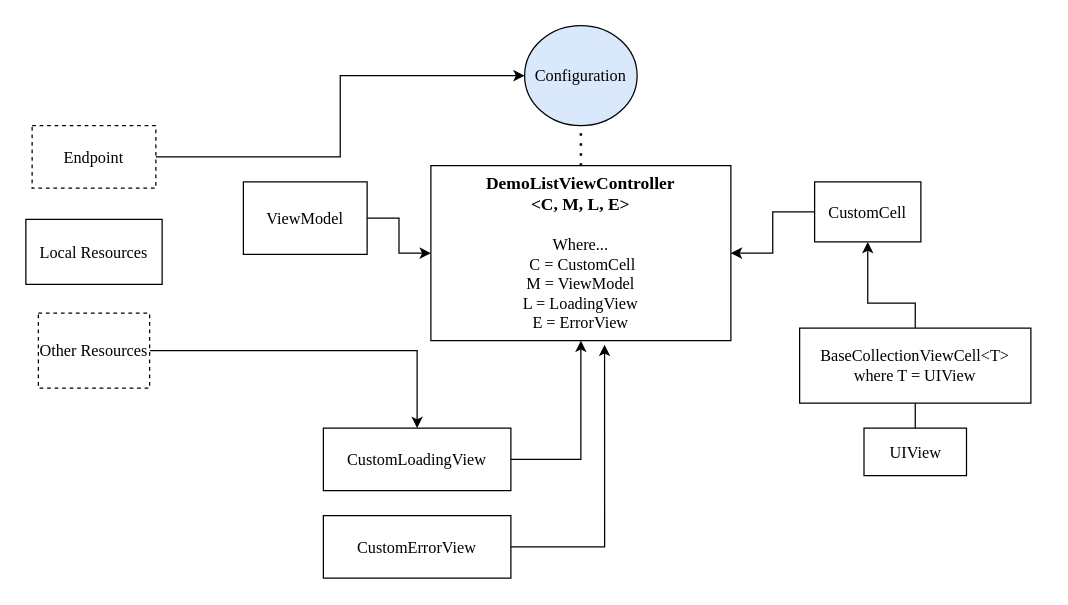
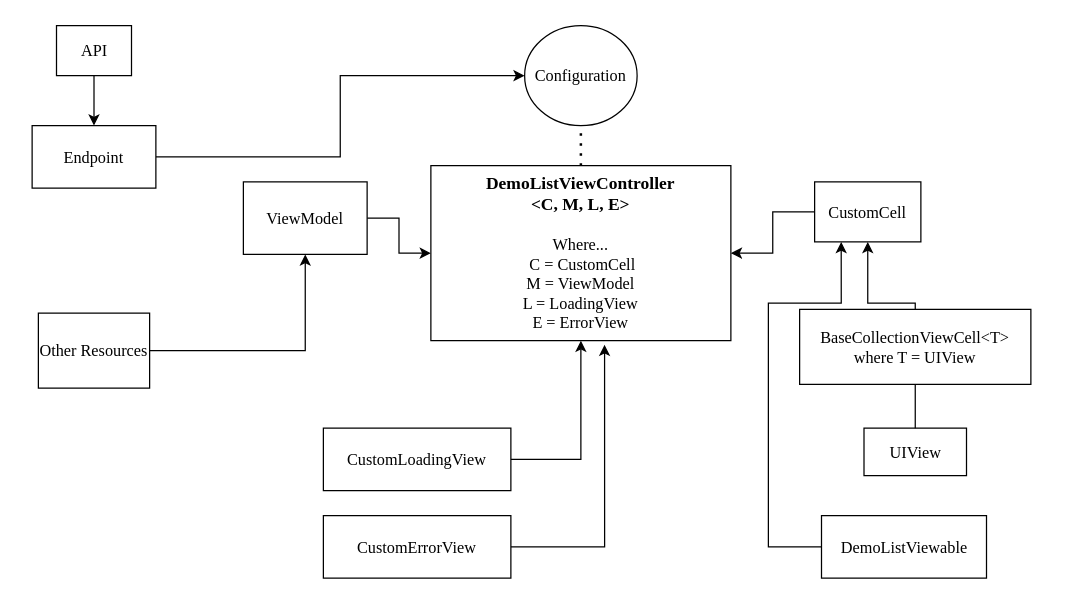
+ <mxCell id="11" value="API" style="rounded=0;whiteSpace=wrap;html=1;fontFamily=Tahoma;fontSize=13;" vertex="1" parent="1"><mxGeometry x="44.5" y="20" width="60" height="40" as="geometry" /></mxCell>
- <mxCell id="24" value="Configuration" style="ellipse;whiteSpace=wrap;html=1;fontFamily=Tahoma;fontSize=13;fillColor=#dae8fc;" vertex="1" parent="1"><mxGeometry x="419" y="20" width="90" height="80" as="geometry" /></mxCell>
+ <mxCell id="24" value="Configuration" style="ellipse;whiteSpace=wrap;html=1;fontFamily=Tahoma;fontSize=13;" vertex="1" parent="1"><mxGeometry x="419" y="20" width="90" height="80" as="geometry" /></mxCell>
+ <mxCell id="10" style="edgeStyle=orthogonalEdgeStyle;rounded=0;orthogonalLoop=1;jettySize=auto;html=1;exitX=0.5;exitY=1;exitDx=0;exitDy=0;entryX=0.5;entryY=0;entryDx=0;entryDy=0;fontFamily=Tahoma;fontSize=13;" edge="1" parent="1" source="11" target="3"><mxGeometry relative="1" as="geometry" /></mxCell>
- <mxCell id="3" value="Endpoint" style="rounded=0;whiteSpace=wrap;html=1;fontFamily=Tahoma;fontSize=13;dashed=1;" vertex="1" parent="1"><mxGeometry x="25" y="100" width="99" height="50" as="geometry" /></mxCell>
+ <mxCell id="3" value="Endpoint" style="rounded=0;whiteSpace=wrap;html=1;fontFamily=Tahoma;fontSize=13;" vertex="1" parent="1"><mxGeometry x="25" y="100" width="99" height="50" as="geometry" /></mxCell>
- <mxCell id="4" value="Local Resources" style="rounded=0;whiteSpace=wrap;html=1;fontFamily=Tahoma;fontSize=13;" vertex="1" parent="1"><mxGeometry x="20" y="175" width="109" height="52" as="geometry" /></mxCell>
- <mxCell id="6" value="Other Resources" style="rounded=0;whiteSpace=wrap;html=1;fontFamily=Tahoma;fontSize=13;dashed=1;" vertex="1" parent="1"><mxGeometry x="30" y="250" width="89" height="60" as="geometry" /></mxCell>
+ <mxCell id="6" value="Other Resources" style="rounded=0;whiteSpace=wrap;html=1;fontFamily=Tahoma;fontSize=13;" vertex="1" parent="1"><mxGeometry x="30" y="250" width="89" height="60" as="geometry" /></mxCell>
- <mxCell id="5" style="edgeStyle=orthogonalEdgeStyle;rounded=0;orthogonalLoop=1;jettySize=auto;html=1;exitX=1;exitY=0.5;exitDx=0;exitDy=0;fontFamily=Tahoma;fontSize=13;" edge="1" parent="1" source="6" target="19"><mxGeometry relative="1" as="geometry" /></mxCell>
+ <mxCell id="5" style="edgeStyle=orthogonalEdgeStyle;rounded=0;orthogonalLoop=1;jettySize=auto;html=1;exitX=1;exitY=0.5;exitDx=0;exitDy=0;entryX=0.5;entryY=1;entryDx=0;entryDy=0;fontFamily=Tahoma;fontSize=13;" edge="1" parent="1" source="6" target="8"><mxGeometry relative="1" as="geometry" /></mxCell>
- <mxCell id="17" value="BaseCollectionViewCell&amp;lt;T&amp;gt;&lt;br&gt;where T = UIView" style="rounded=0;whiteSpace=wrap;html=1;fontFamily=Tahoma;fontSize=13;" vertex="1" parent="1"><mxGeometry x="639" y="262" width="185" height="60" as="geometry" /></mxCell>
+ <mxCell id="17" value="BaseCollectionViewCell&amp;lt;T&amp;gt;&lt;br&gt;where T = UIView" style="rounded=0;whiteSpace=wrap;html=1;fontFamily=Tahoma;fontSize=13;" vertex="1" parent="1"><mxGeometry x="639" y="247" width="185" height="60" as="geometry" /></mxCell>
+ <mxCell id="22" style="edgeStyle=orthogonalEdgeStyle;rounded=0;orthogonalLoop=1;jettySize=auto;html=1;exitX=0;exitY=0.5;exitDx=0;exitDy=0;entryX=0.25;entryY=1;entryDx=0;entryDy=0;fontFamily=Tahoma;fontSize=13;" edge="1" parent="1" source="23" target="13"><mxGeometry relative="1" as="geometry"><Array as="points"><mxPoint x="614" y="437" /><mxPoint x="614" y="242" /><mxPoint x="672" y="242" /></Array></mxGeometry></mxCell>
+ <mxCell id="23" value="DemoListViewable" style="rounded=0;whiteSpace=wrap;html=1;fontFamily=Tahoma;fontSize=13;" vertex="1" parent="1"><mxGeometry x="656.5" y="412" width="132" height="50" as="geometry" /></mxCell>
